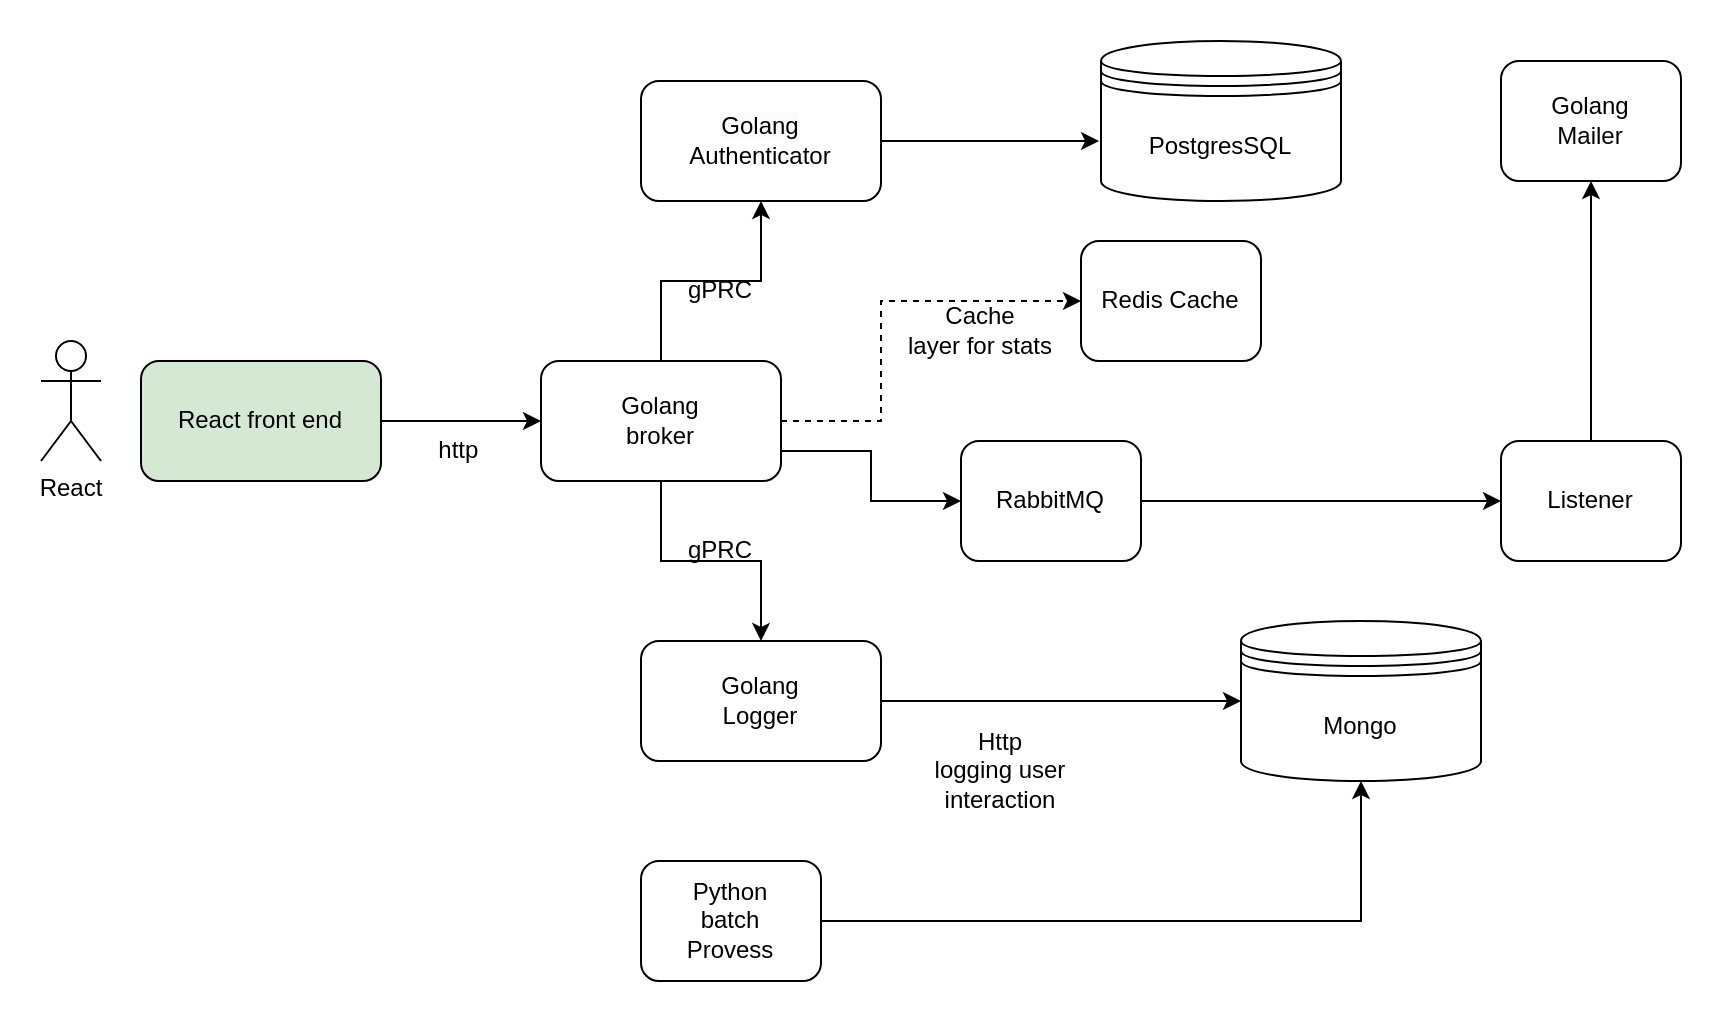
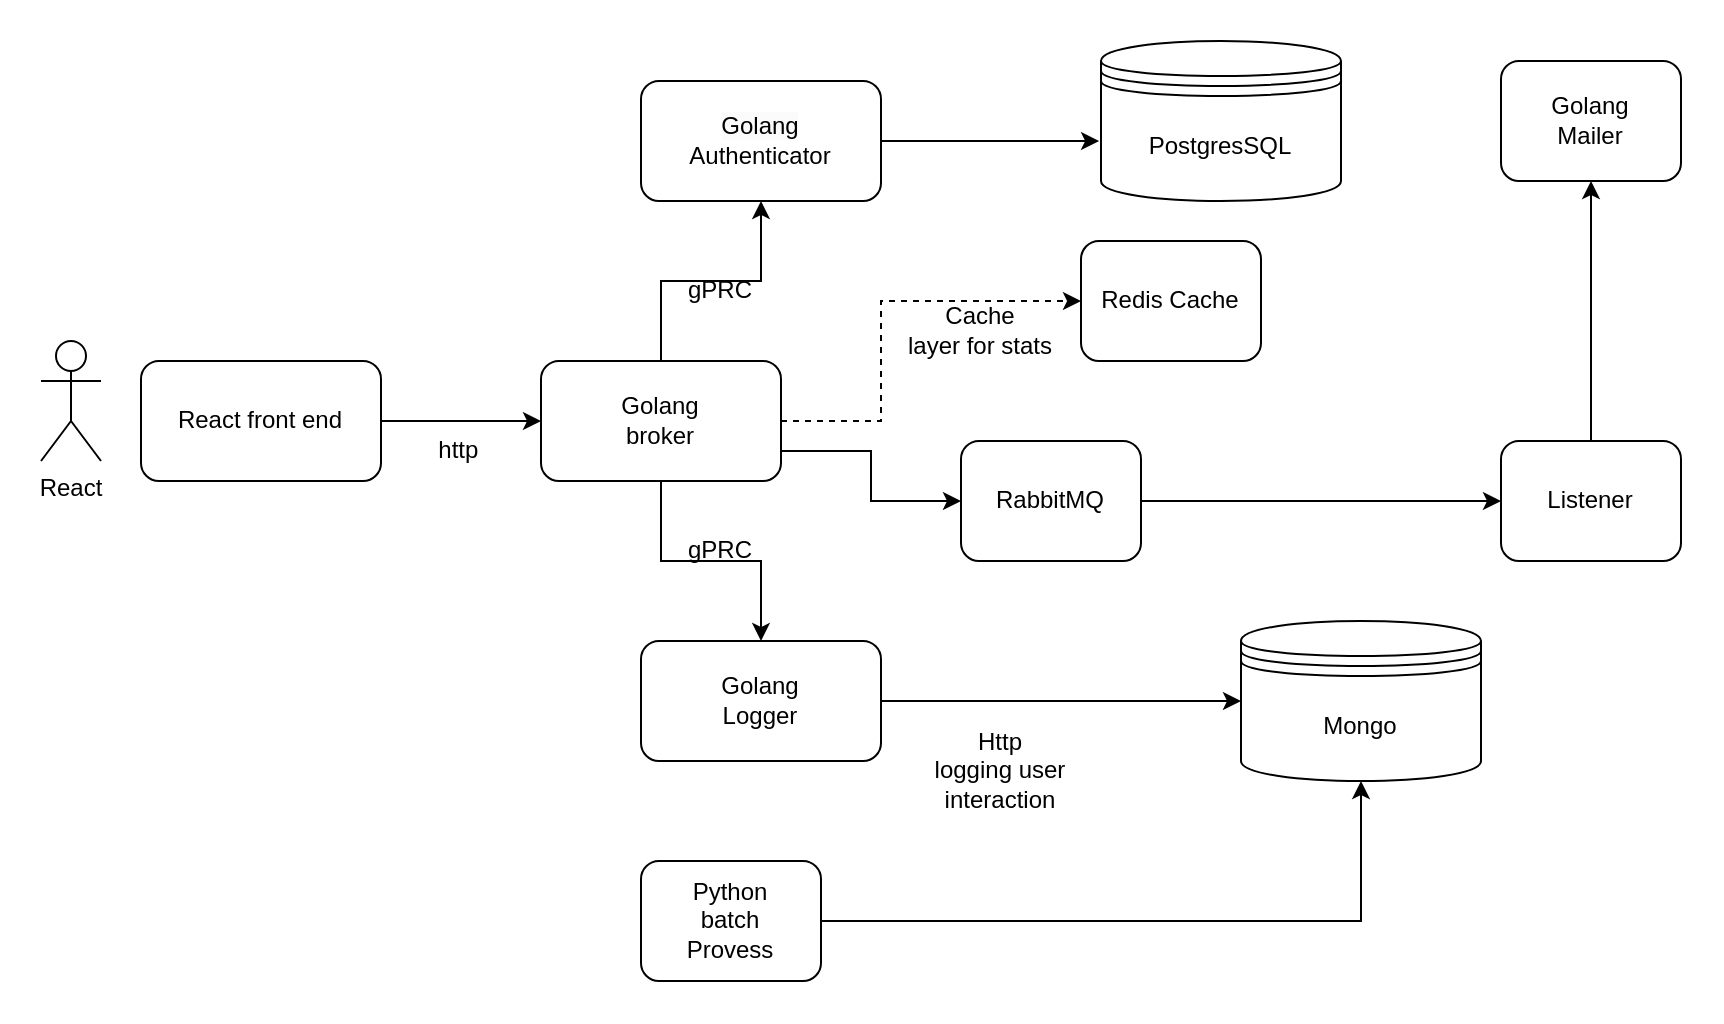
- <mxCell id="3" value="React front end" style="rounded=1;whiteSpace=wrap;html=1;fillColor=#d5e8d4;" vertex="1" parent="1"><mxGeometry x="70" y="180" width="120" height="60" as="geometry" /></mxCell>
+ <mxCell id="3" value="React front end" style="rounded=1;whiteSpace=wrap;html=1;" vertex="1" parent="1"><mxGeometry x="70" y="180" width="120" height="60" as="geometry" /></mxCell>
